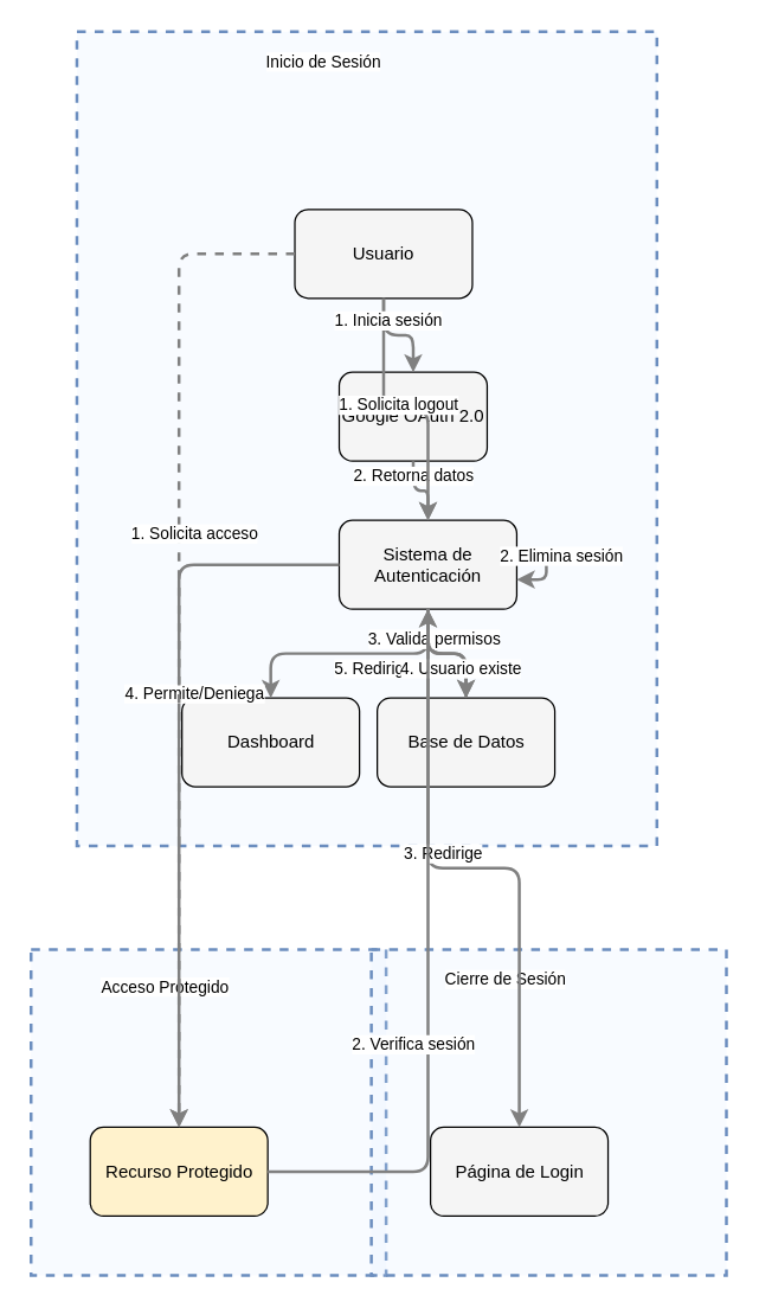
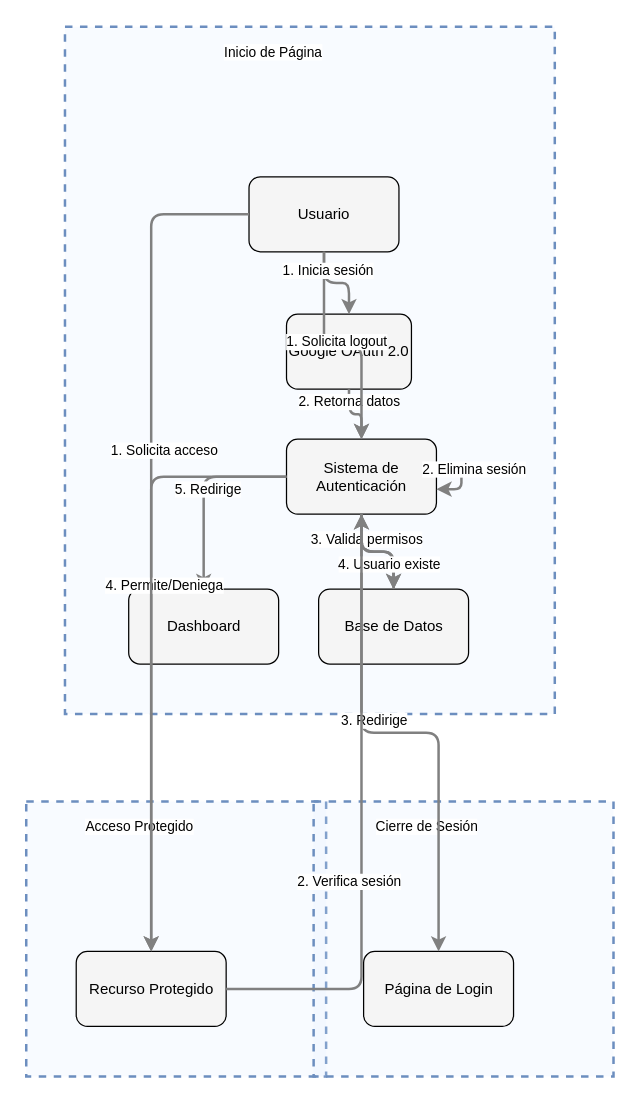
- <mxCell id="3" value="Inicio de Sesión" style="edgeLabel;html=1;align=center;verticalAlign=middle;resizable=0;labelBackgroundColor=white;spacing=5" vertex="1" parent="1"><mxGeometry x="59.5" y="28.711" width="316" height="24" as="geometry" /></mxCell>
+ <mxCell id="3" value="Inicio de Página" style="edgeLabel;html=1;align=center;verticalAlign=middle;resizable=0;labelBackgroundColor=white;spacing=5" vertex="1" parent="1"><mxGeometry x="59.5" y="28.711" width="316" height="24" as="geometry" /></mxCell>
- <mxCell id="37" style="edgeStyle=orthogonalEdgeStyle;rounded=1;orthogonalLoop=1;jettySize=auto;html=1;strokeColor=#808080;strokeWidth=2;jumpStyle=arc;jumpSize=10;spacing=15;labelBackgroundColor=white;labelBorderColor=none;dashed=1;" edge="1" parent="1" source="14" target="13"><mxGeometry relative="1" as="geometry" /></mxCell>
+ <mxCell id="37" style="edgeStyle=orthogonalEdgeStyle;rounded=1;orthogonalLoop=1;jettySize=auto;html=1;strokeColor=#808080;strokeWidth=2;jumpStyle=arc;jumpSize=10;spacing=15;labelBackgroundColor=white;labelBorderColor=none" edge="1" parent="1" source="14" target="13"><mxGeometry relative="1" as="geometry" /></mxCell>
- <mxCell id="9" value="Dashboard" style="rounded=1;whiteSpace=wrap;html=1;fillColor=#f5f5f5" vertex="1" parent="2"><mxGeometry x="71" y="450" width="120" height="60" as="geometry" /></mxCell>
+ <mxCell id="9" value="Dashboard" style="rounded=1;whiteSpace=wrap;html=1;fillColor=#f5f5f5" vertex="1" parent="2"><mxGeometry x="51" y="450" width="120" height="60" as="geometry" /></mxCell>
- <mxCell id="5" value="Acceso Protegido" style="edgeLabel;html=1;align=center;verticalAlign=middle;resizable=0;labelBackgroundColor=white;spacing=5" vertex="1" parent="1"><mxGeometry x="28.5" y="648.711" width="164" height="35" as="geometry" /></mxCell>
+ <mxCell id="5" value="Acceso Protegido" style="edgeLabel;html=1;align=center;verticalAlign=middle;resizable=0;labelBackgroundColor=white;spacing=5" vertex="1" parent="1"><mxGeometry x="28.5" y="648.711" width="164" height="24" as="geometry" /></mxCell>
- <mxCell id="13" value="Recurso Protegido" style="rounded=1;whiteSpace=wrap;html=1;fillColor=#fff2cc;" vertex="1" parent="4"><mxGeometry x="40" y="120" width="120" height="60" as="geometry" /></mxCell>
+ <mxCell id="13" value="Recurso Protegido" style="rounded=1;whiteSpace=wrap;html=1;fillColor=#f5f5f5" vertex="1" parent="4"><mxGeometry x="40" y="120" width="120" height="60" as="geometry" /></mxCell>
